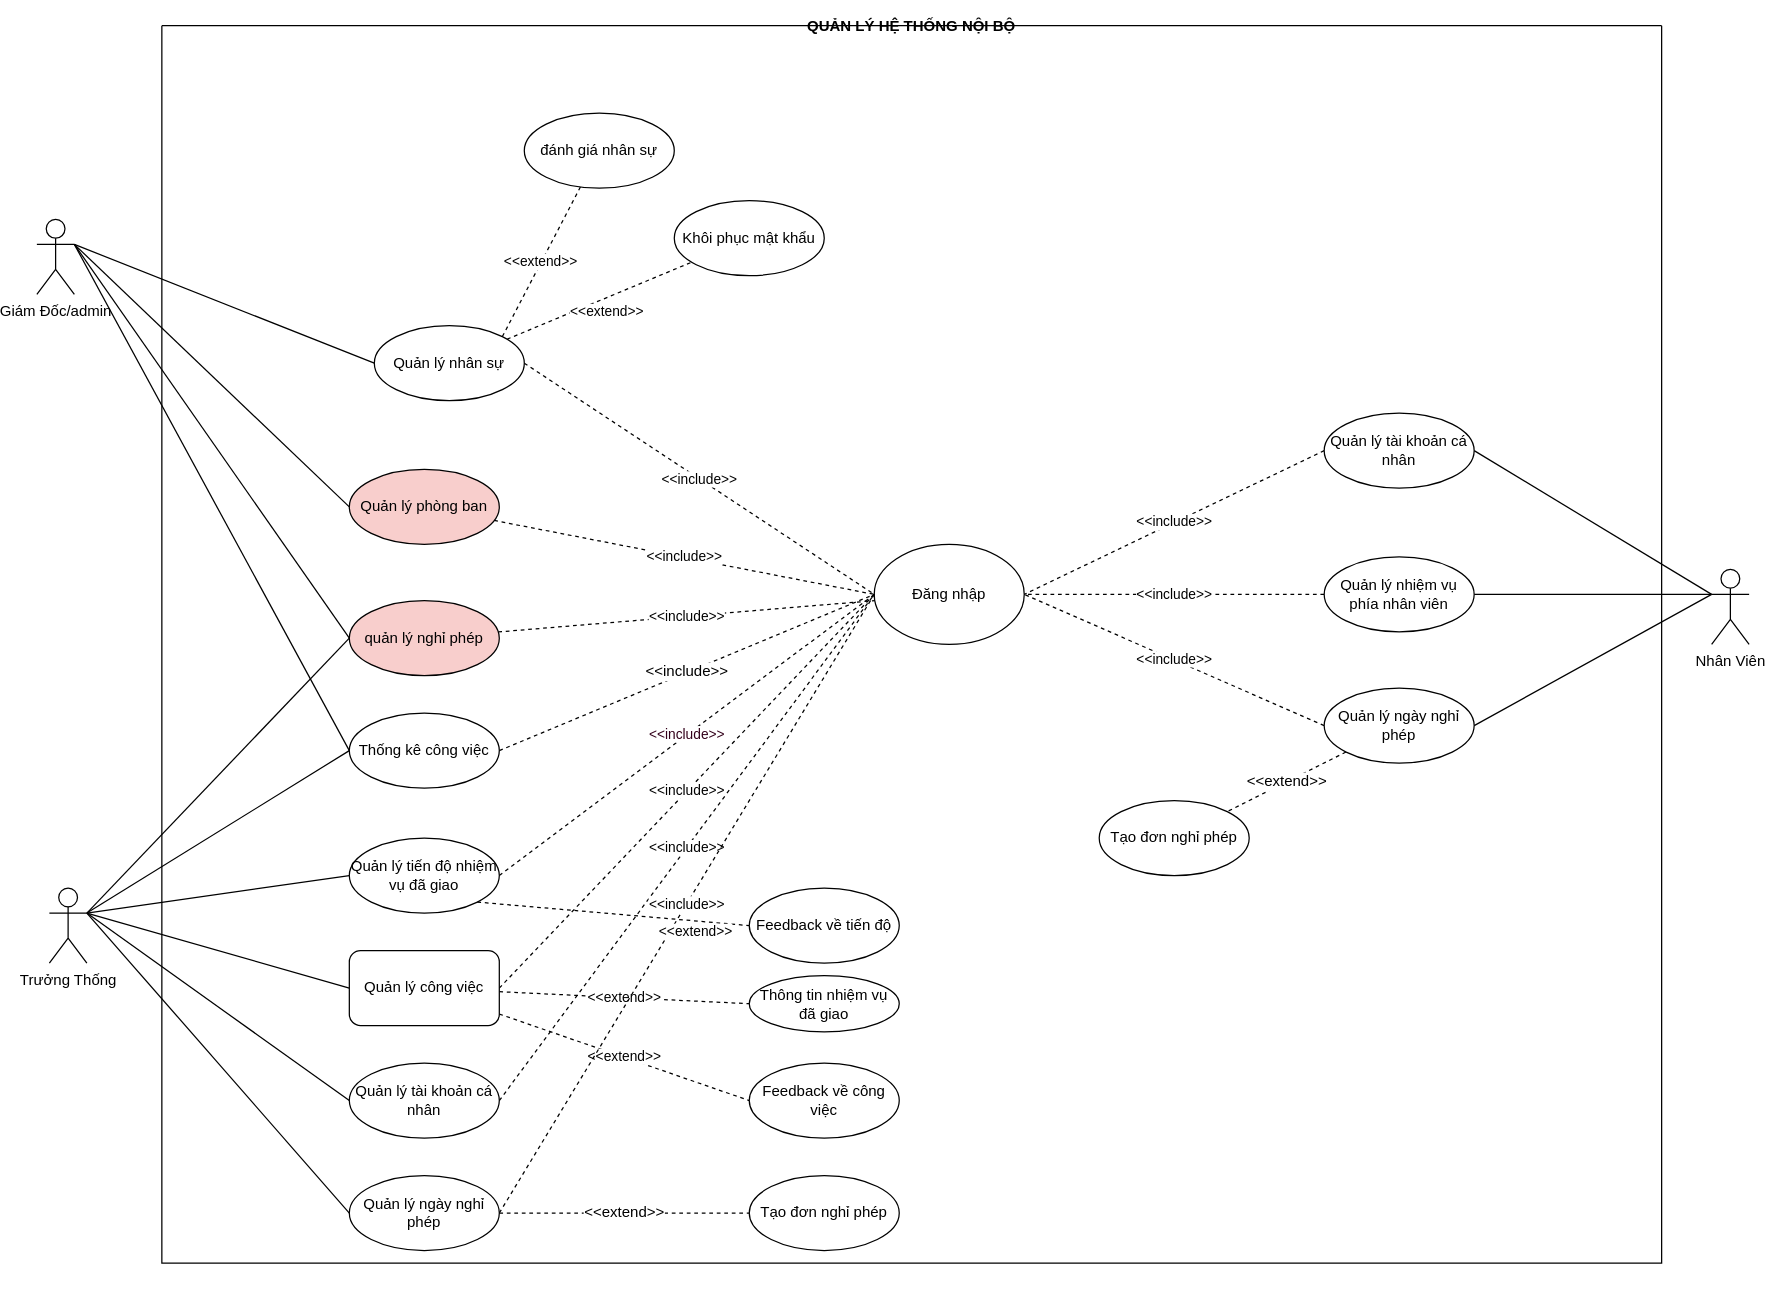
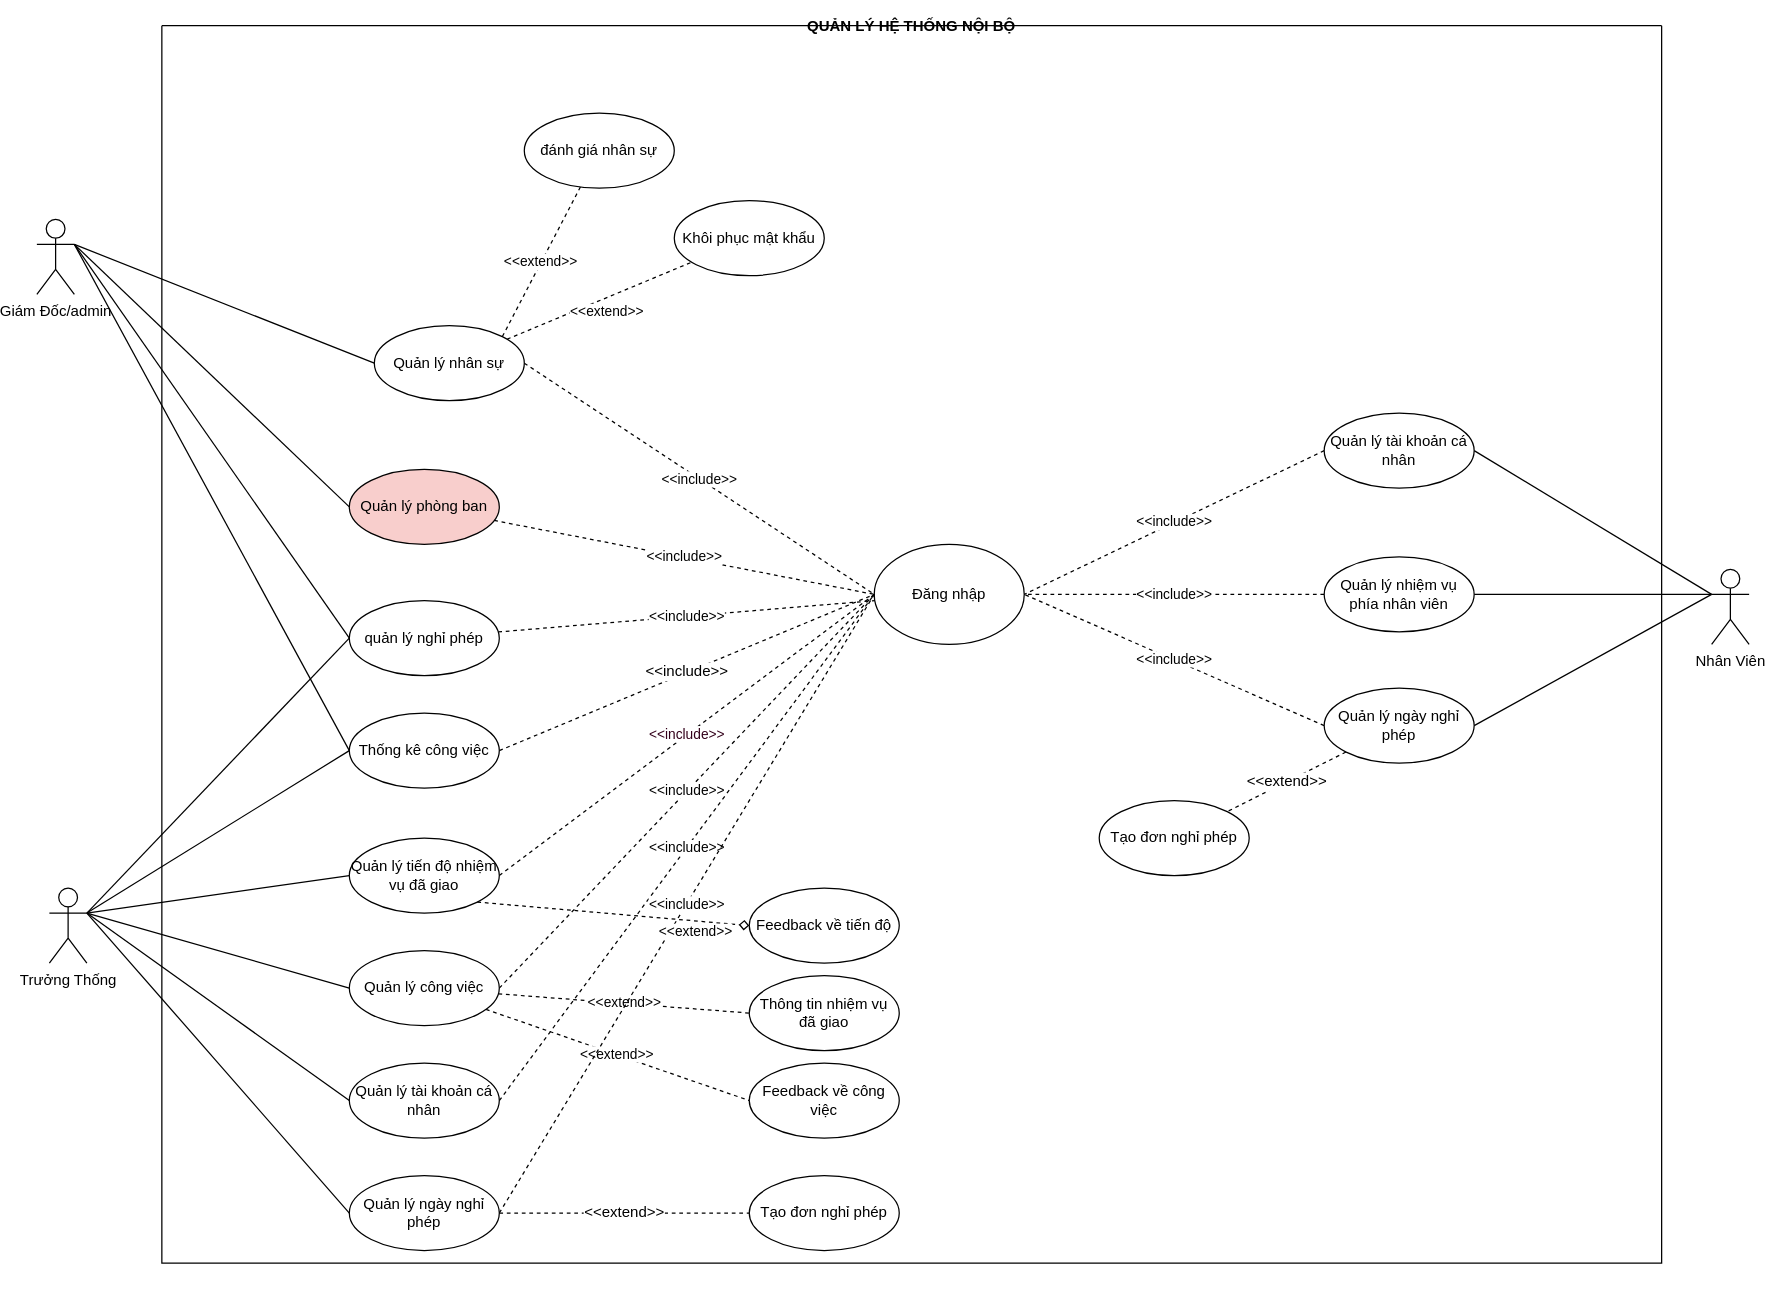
- <mxCell id="28" value="quản lý nghỉ phép" style="ellipse;whiteSpace=wrap;html=1;fillColor=#f8cecc;" parent="1" vertex="1"><mxGeometry x="270" y="480" width="120" height="60" as="geometry" /></mxCell>
+ <mxCell id="28" value="quản lý nghỉ phép" style="ellipse;whiteSpace=wrap;html=1;" parent="1" vertex="1"><mxGeometry x="270" y="480" width="120" height="60" as="geometry" /></mxCell>
- <mxCell id="42" value="&amp;lt;&amp;lt;extend&amp;gt;&amp;gt;" style="edgeStyle=none;rounded=0;orthogonalLoop=1;jettySize=auto;html=1;dashed=1;endArrow=none;endFill=0;exitX=1;exitY=1;exitDx=0;exitDy=0;entryX=0;entryY=0.5;entryDx=0;entryDy=0;" parent="1" source="36" target="47" edge="1"><mxGeometry x="0.613" y="-9" relative="1" as="geometry"><mxPoint as="offset" /><mxPoint x="562.002" y="696.409" as="sourcePoint" /><mxPoint x="777.029" y="663.59" as="targetPoint" /></mxGeometry></mxCell>
+ <mxCell id="42" value="&amp;lt;&amp;lt;extend&amp;gt;&amp;gt;" style="edgeStyle=none;rounded=0;orthogonalLoop=1;jettySize=auto;html=1;dashed=1;endArrow=diamond;endFill=0;exitX=1;exitY=1;exitDx=0;exitDy=0;entryX=0;entryY=0.5;entryDx=0;entryDy=0;" parent="1" source="36" target="47" edge="1"><mxGeometry x="0.613" y="-9" relative="1" as="geometry"><mxPoint as="offset" /><mxPoint x="562.002" y="696.409" as="sourcePoint" /><mxPoint x="777.029" y="663.59" as="targetPoint" /></mxGeometry></mxCell>
- <mxCell id="26" value="Quản lý công việc" style="whiteSpace=wrap;html=1;rounded=1;" parent="1" vertex="1"><mxGeometry x="270" y="760" width="120" height="60" as="geometry" /></mxCell>
+ <mxCell id="26" value="Quản lý công việc" style="ellipse;whiteSpace=wrap;html=1;" parent="1" vertex="1"><mxGeometry x="270" y="760" width="120" height="60" as="geometry" /></mxCell>
- <mxCell id="50" value="Thông tin nhiệm vụ đã giao" style="ellipse;whiteSpace=wrap;html=1;" parent="46" vertex="1"><mxGeometry x="470" y="760" width="120" height="45" as="geometry" /></mxCell>
+ <mxCell id="50" value="Thông tin nhiệm vụ đã giao" style="ellipse;whiteSpace=wrap;html=1;" parent="46" vertex="1"><mxGeometry x="470" y="760" width="120" height="60" as="geometry" /></mxCell>
